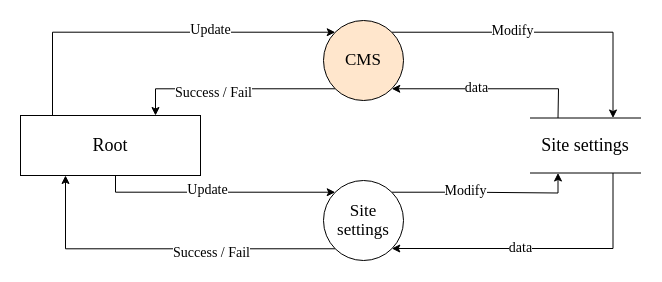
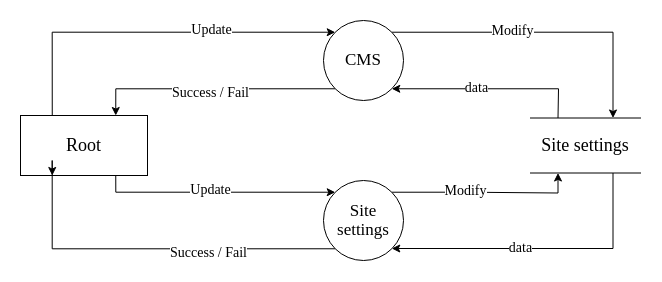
- <mxCell id="20" value="&lt;p&gt;&lt;span style=&quot;line-height: 1.1&quot;&gt;&lt;font style=&quot;font-size: 17px&quot;&gt;CMS&lt;/font&gt;&lt;/span&gt;&lt;/p&gt;" style="ellipse;whiteSpace=wrap;html=1;aspect=fixed;shadow=0;sketch=0;rotation=0;fontFamily=Times New Roman;fillColor=#ffe6cc;" parent="1" vertex="1"><mxGeometry x="323" y="20" width="80" height="80" as="geometry" /></mxCell>
+ <mxCell id="20" value="&lt;p&gt;&lt;span style=&quot;line-height: 1.1&quot;&gt;&lt;font style=&quot;font-size: 17px&quot;&gt;CMS&lt;/font&gt;&lt;/span&gt;&lt;/p&gt;" style="ellipse;whiteSpace=wrap;html=1;aspect=fixed;shadow=0;sketch=0;rotation=0;fontFamily=Times New Roman;" parent="1" vertex="1"><mxGeometry x="323" y="20" width="80" height="80" as="geometry" /></mxCell>
- <mxCell id="4" value="&lt;font style=&quot;font-size: 18px&quot;&gt;Root&lt;/font&gt;" style="rounded=0;whiteSpace=wrap;html=1;fontFamily=Times New Roman;" parent="1" vertex="1"><mxGeometry x="20" y="115" width="180" height="60" as="geometry" /></mxCell>
+ <mxCell id="4" value="&lt;font style=&quot;font-size: 18px&quot;&gt;Root&lt;/font&gt;" style="rounded=0;whiteSpace=wrap;html=1;fontFamily=Times New Roman;" parent="1" vertex="1"><mxGeometry x="20" y="115" width="127" height="60" as="geometry" /></mxCell>
